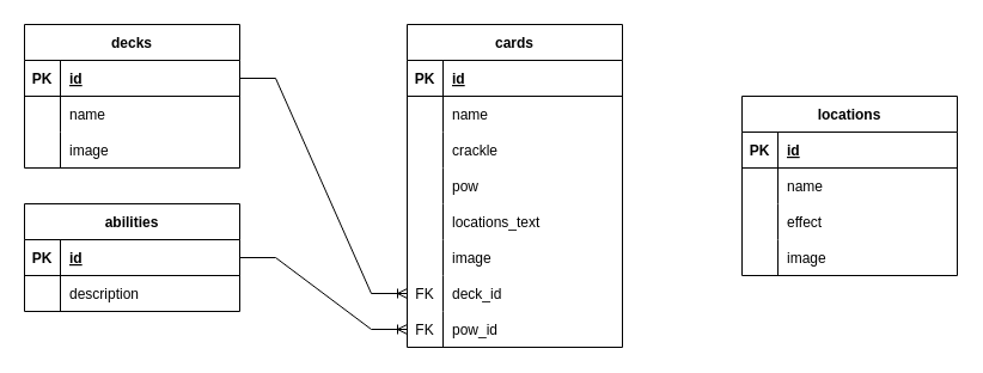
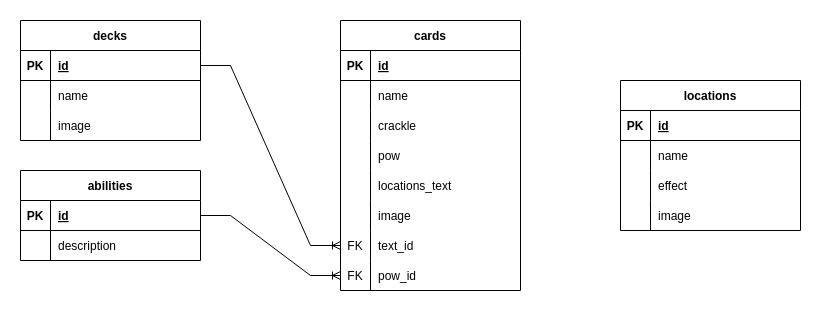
- <mxCell id="33" value="deck_id" style="shape=partialRectangle;connectable=0;fillColor=none;top=0;left=0;bottom=0;right=0;align=left;spacingLeft=6;overflow=hidden;" parent="31" vertex="1"><mxGeometry x="30" width="150" height="30" as="geometry"><mxRectangle width="150" height="30" as="alternateBounds" /></mxGeometry></mxCell>
+ <mxCell id="33" value="text_id" style="shape=partialRectangle;connectable=0;fillColor=none;top=0;left=0;bottom=0;right=0;align=left;spacingLeft=6;overflow=hidden;" parent="31" vertex="1"><mxGeometry x="30" width="150" height="30" as="geometry"><mxRectangle width="150" height="30" as="alternateBounds" /></mxGeometry></mxCell>
